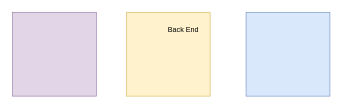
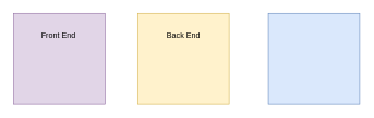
- <mxCell id="6" value="Back End" style="text;html=1;resizable=0;autosize=1;align=center;verticalAlign=middle;points=[];fillColor=none;strokeColor=none;rounded=0;" vertex="1" parent="1"><mxGeometry x="270" y="35" width="70" height="30" as="geometry" /></mxCell>
+ <mxCell id="6" value="Back End" style="text;html=1;resizable=0;autosize=1;align=center;verticalAlign=middle;points=[];fillColor=none;strokeColor=none;rounded=0;" vertex="1" parent="1"><mxGeometry x="245" y="40" width="70" height="30" as="geometry" /></mxCell>
+ <mxCell id="5" value="Front End&amp;nbsp;" style="text;html=1;resizable=0;autosize=1;align=center;verticalAlign=middle;points=[];fillColor=none;strokeColor=none;rounded=0;" vertex="1" parent="1"><mxGeometry x="50" y="40" width="80" height="30" as="geometry" /></mxCell>
